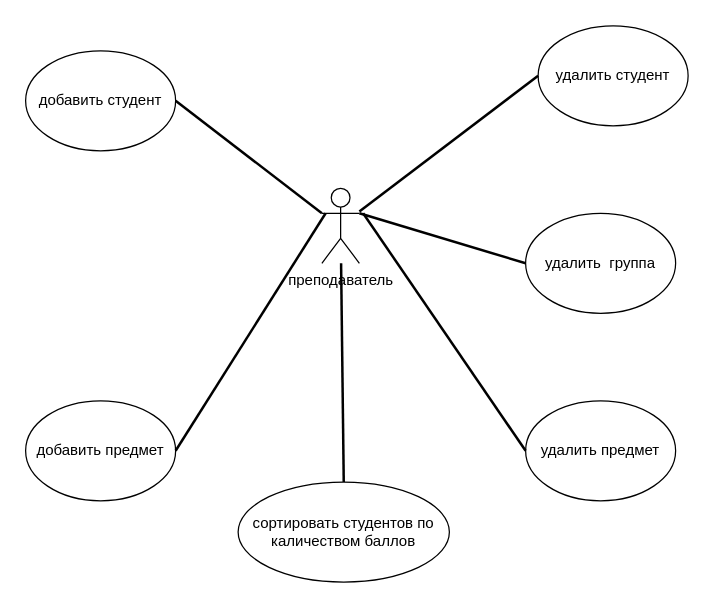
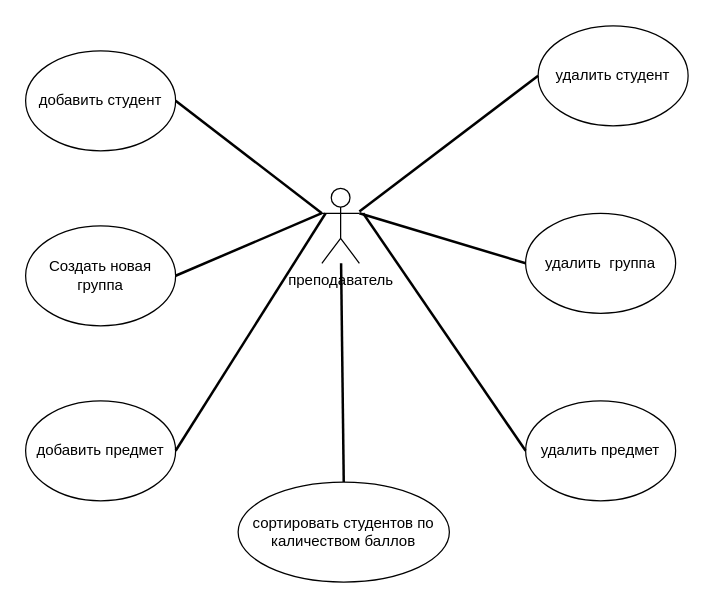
+ <mxCell id="15" value="" style="endArrow=none;html=1;rounded=0;strokeWidth=2;entryX=0;entryY=0.333;entryDx=0;entryDy=0;entryPerimeter=0;exitX=1;exitY=0.5;exitDx=0;exitDy=0;" edge="1" parent="1" source="3" target="2"><mxGeometry width="50" height="50" relative="1" as="geometry"><mxPoint x="190" y="240" as="sourcePoint" /><mxPoint x="150" y="90" as="targetPoint" /></mxGeometry></mxCell>
+ <mxCell id="3" value="Создать новая группа" style="ellipse;whiteSpace=wrap;html=1;" parent="1" vertex="1"><mxGeometry x="20" y="180" width="120" height="80" as="geometry" /></mxCell>
